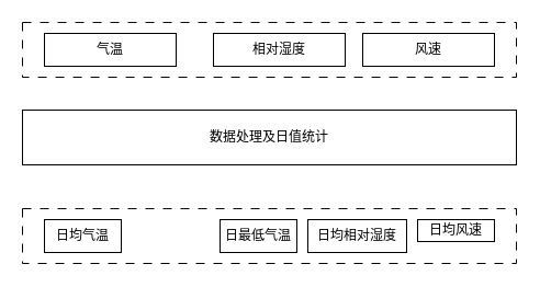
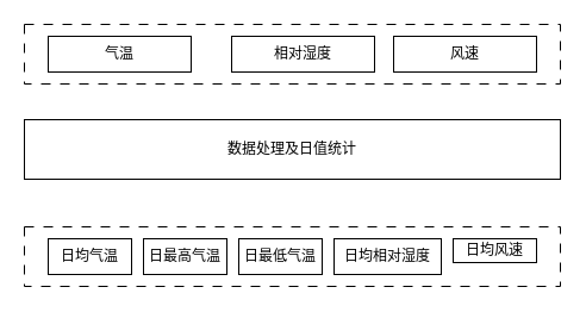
+ <mxCell id="9" value="日最高气温" style="rounded=0;whiteSpace=wrap;html=1;fillColor=none;" vertex="1" parent="1"><mxGeometry x="120" y="200" width="70" height="30" as="geometry" /></mxCell>
